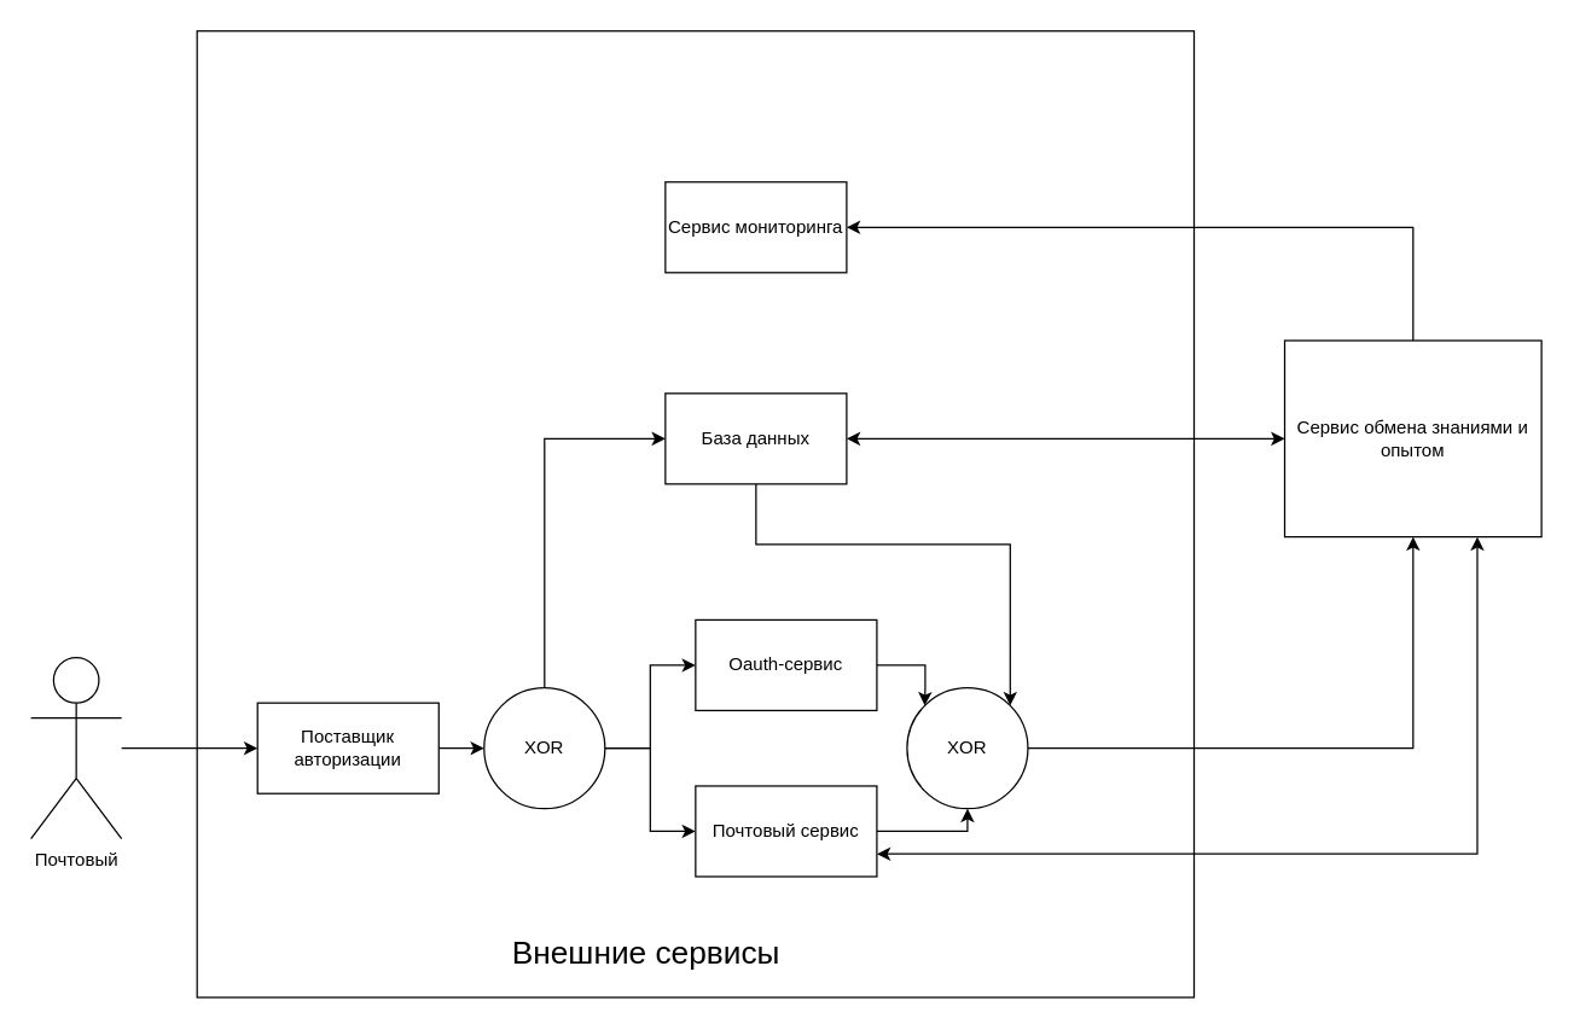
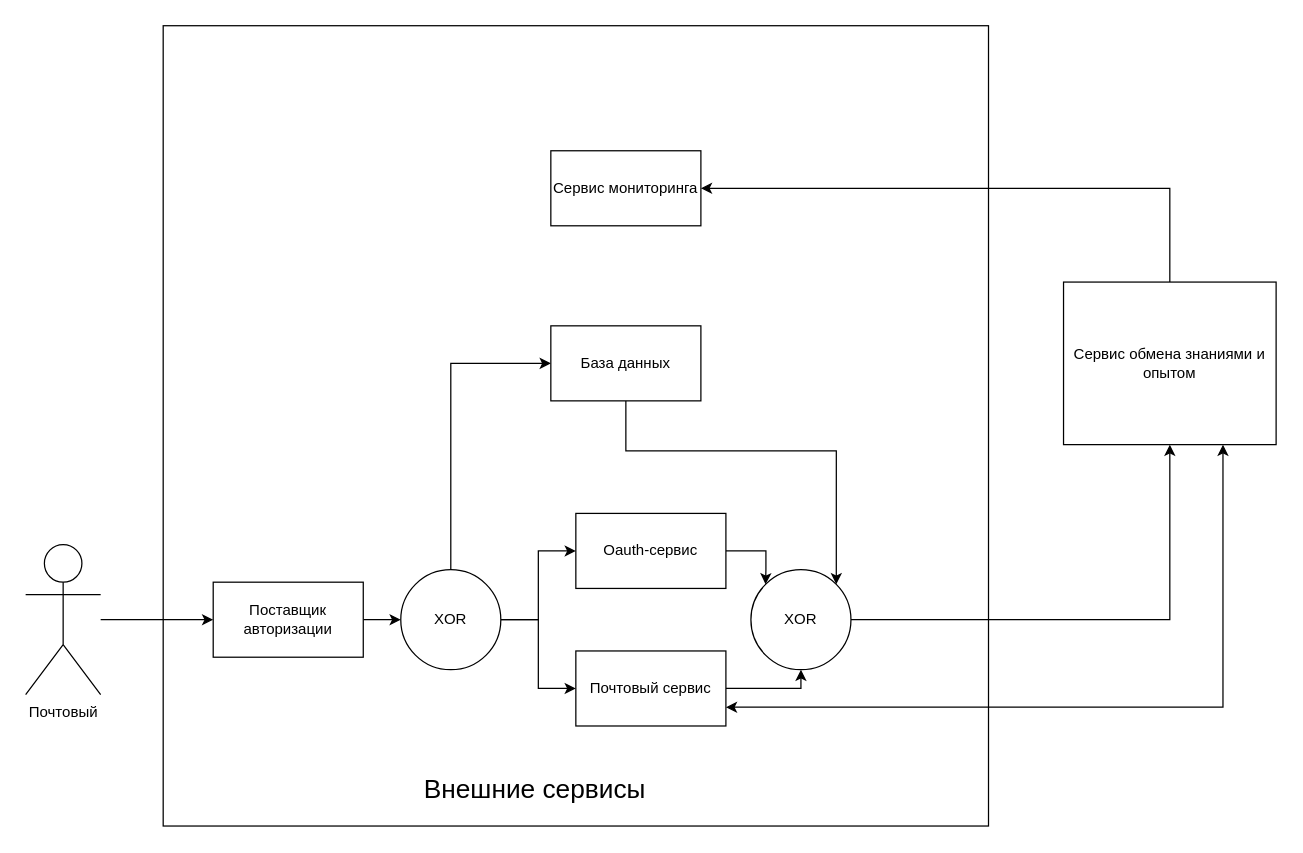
- <mxCell id="6" style="edgeStyle=orthogonalEdgeStyle;rounded=0;orthogonalLoop=1;jettySize=auto;html=1;entryX=1;entryY=0.5;entryDx=0;entryDy=0;startArrow=classic;startFill=1;" edge="1" parent="1" source="8" target="21"><mxGeometry relative="1" as="geometry" /></mxCell>
